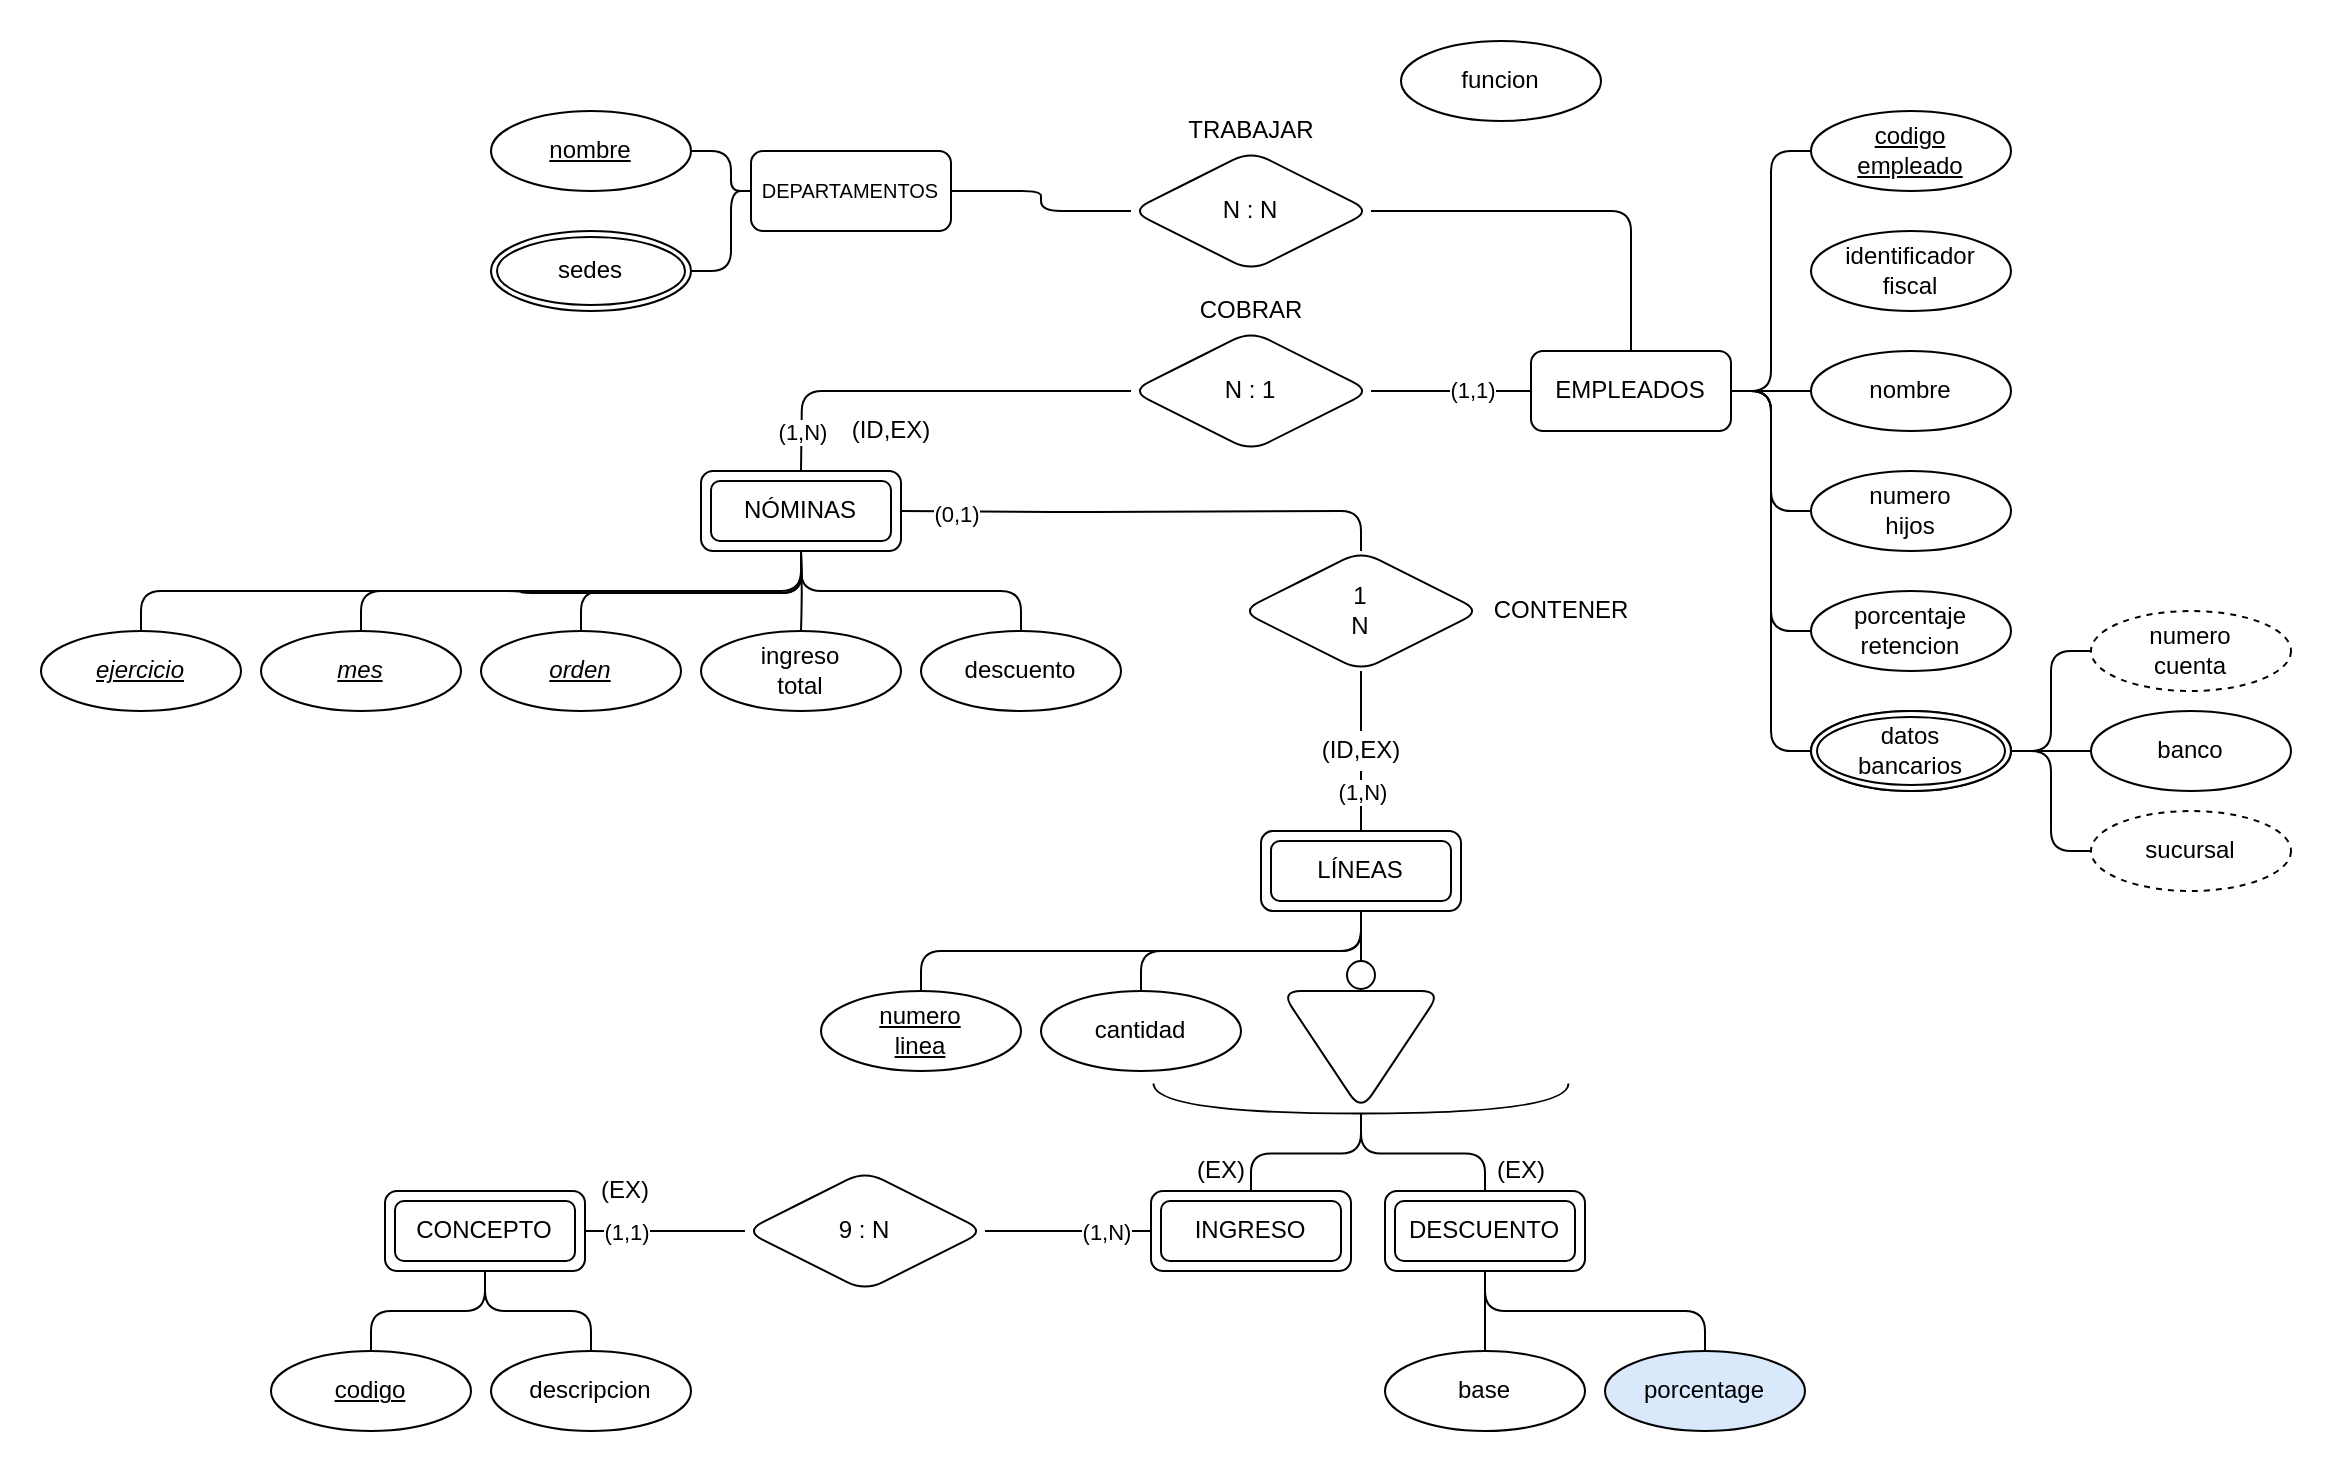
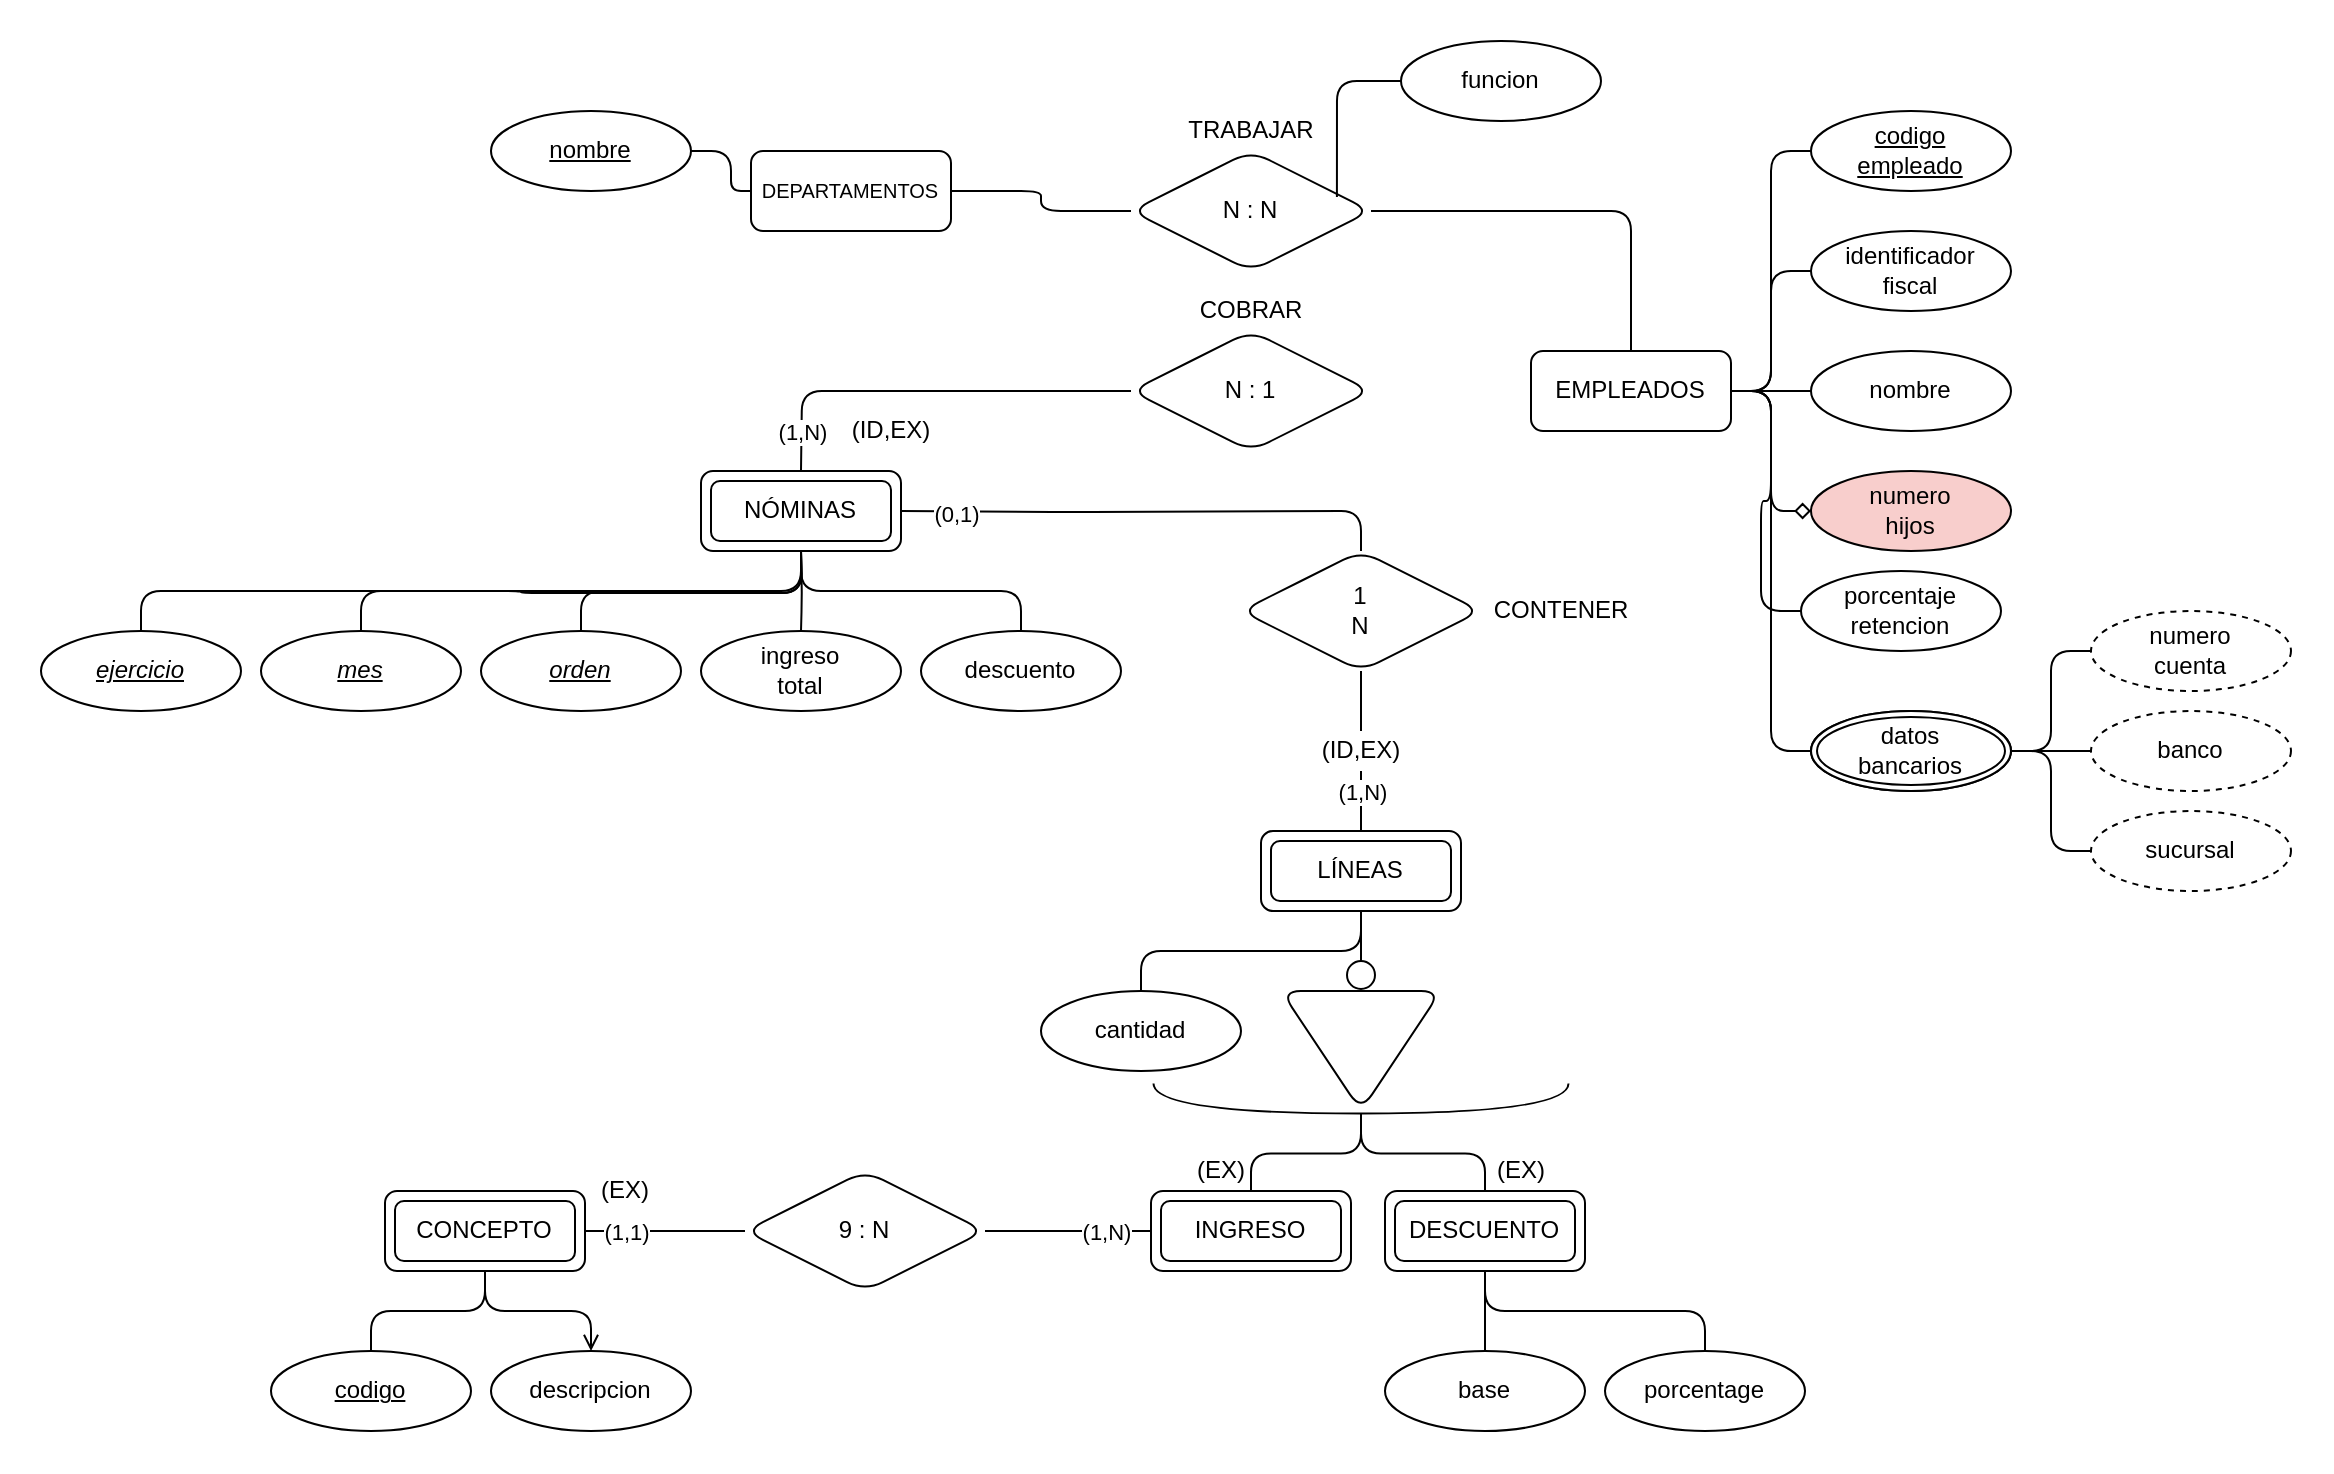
+ <mxCell id="30" style="edgeStyle=orthogonalEdgeStyle;orthogonalLoop=1;jettySize=auto;html=1;exitX=0;exitY=0.5;exitDx=0;exitDy=0;entryX=0.858;entryY=0.383;entryDx=0;entryDy=0;entryPerimeter=0;endArrow=none;endFill=0;" parent="1" source="31" target="27" edge="1"><mxGeometry relative="1" as="geometry" /></mxCell>
- <mxCell id="34" value="" style="edgeStyle=orthogonalEdgeStyle;orthogonalLoop=1;jettySize=auto;html=1;endArrow=none;endFill=0;" parent="1" source="35" target="29" edge="1"><mxGeometry relative="1" as="geometry" /></mxCell>
- <mxCell id="35" value="sedes" style="ellipse;shape=doubleEllipse;margin=3;whiteSpace=wrap;html=1;align=center;fillColor=default;rounded=1;" parent="1" vertex="1"><mxGeometry x="245" y="115" width="100" height="40" as="geometry" /></mxCell>
+ <mxCell id="4" style="edgeStyle=orthogonalEdgeStyle;orthogonalLoop=1;jettySize=auto;html=1;entryX=0;entryY=0.5;entryDx=0;entryDy=0;endArrow=none;endFill=0;" parent="1" source="9" target="19" edge="1"><mxGeometry relative="1" as="geometry" /></mxCell>
- <mxCell id="2" value="" style="edgeStyle=orthogonalEdgeStyle;orthogonalLoop=1;jettySize=auto;html=1;endArrow=none;endFill=0;" parent="1" source="9" target="15" edge="1"><mxGeometry relative="1" as="geometry" /></mxCell>
- <mxCell id="3" value="(1,1)" style="edgeLabel;html=1;align=center;verticalAlign=middle;resizable=0;points=[];rounded=1;" parent="2" vertex="1" connectable="0"><mxGeometry x="-0.25" y="-1" relative="1" as="geometry"><mxPoint as="offset" /></mxGeometry></mxCell>
- <mxCell id="7" style="edgeStyle=orthogonalEdgeStyle;orthogonalLoop=1;jettySize=auto;html=1;entryX=0;entryY=0.5;entryDx=0;entryDy=0;endArrow=none;endFill=0;" parent="1" source="9" target="18" edge="1"><mxGeometry relative="1" as="geometry" /></mxCell>
+ <mxCell id="7" style="edgeStyle=orthogonalEdgeStyle;orthogonalLoop=1;jettySize=auto;html=1;entryX=0;entryY=0.5;entryDx=0;entryDy=0;endArrow=diamond;endFill=0;" parent="1" source="9" target="18" edge="1"><mxGeometry relative="1" as="geometry" /></mxCell>
- <mxCell id="18" value="&lt;div&gt;numero&lt;/div&gt;&lt;div&gt;hijos&lt;br&gt;&lt;/div&gt;" style="ellipse;whiteSpace=wrap;html=1;align=center;rounded=1;" parent="1" vertex="1"><mxGeometry x="905" y="235" width="100" height="40" as="geometry" /></mxCell>
+ <mxCell id="18" value="&lt;div&gt;numero&lt;/div&gt;&lt;div&gt;hijos&lt;br&gt;&lt;/div&gt;" style="ellipse;whiteSpace=wrap;html=1;align=center;rounded=1;fillColor=#f8cecc;" parent="1" vertex="1"><mxGeometry x="905" y="235" width="100" height="40" as="geometry" /></mxCell>
- <mxCell id="20" value="&lt;div&gt;porcentaje&lt;/div&gt;&lt;div&gt;retencion&lt;br&gt;&lt;/div&gt;" style="ellipse;whiteSpace=wrap;html=1;align=center;rounded=1;" parent="1" vertex="1"><mxGeometry x="905" y="295" width="100" height="40" as="geometry" /></mxCell>
+ <mxCell id="20" value="&lt;div&gt;porcentaje&lt;/div&gt;&lt;div&gt;retencion&lt;br&gt;&lt;/div&gt;" style="ellipse;whiteSpace=wrap;html=1;align=center;rounded=1;" parent="1" vertex="1"><mxGeometry x="900" y="285" width="100" height="40" as="geometry" /></mxCell>
- <mxCell id="47" value="banco" style="ellipse;whiteSpace=wrap;html=1;align=center;dashed=0;fillColor=default;rounded=1;" parent="1" vertex="1"><mxGeometry x="1045" y="355" width="100" height="40" as="geometry" /></mxCell>
+ <mxCell id="47" value="banco" style="ellipse;whiteSpace=wrap;html=1;align=center;dashed=1;fillColor=default;rounded=1;" parent="1" vertex="1"><mxGeometry x="1045" y="355" width="100" height="40" as="geometry" /></mxCell>
- <mxCell id="58" style="edgeStyle=orthogonalEdgeStyle;orthogonalLoop=1;jettySize=auto;html=1;exitX=0.5;exitY=1;exitDx=0;exitDy=0;endArrow=none;endFill=0;" edge="1" parent="1" source="59" target="60"><mxGeometry relative="1" as="geometry" /></mxCell>
- <mxCell id="60" value="&lt;div&gt;numero&lt;/div&gt;&lt;div&gt;linea&lt;br&gt;&lt;/div&gt;" style="ellipse;whiteSpace=wrap;html=1;align=center;fontStyle=4;fillColor=default;rounded=1;" vertex="1" parent="1"><mxGeometry x="410" y="495" width="100" height="40" as="geometry" /></mxCell>
- <mxCell id="76" value="" style="edgeStyle=orthogonalEdgeStyle;orthogonalLoop=1;jettySize=auto;html=1;endArrow=none;endFill=0;" edge="1" parent="1" source="77" target="83"><mxGeometry relative="1" as="geometry" /></mxCell>
+ <mxCell id="76" value="" style="edgeStyle=orthogonalEdgeStyle;orthogonalLoop=1;jettySize=auto;html=1;endArrow=open;endFill=0;" edge="1" parent="1" source="77" target="83"><mxGeometry relative="1" as="geometry" /></mxCell>
- <mxCell id="72" value="porcentage" style="ellipse;whiteSpace=wrap;html=1;align=center;rounded=1;fillColor=#dae8fc;" vertex="1" parent="1"><mxGeometry x="802" y="675" width="100" height="40" as="geometry" /></mxCell>
+ <mxCell id="72" value="porcentage" style="ellipse;whiteSpace=wrap;html=1;align=center;rounded=1;" vertex="1" parent="1"><mxGeometry x="802" y="675" width="100" height="40" as="geometry" /></mxCell>
